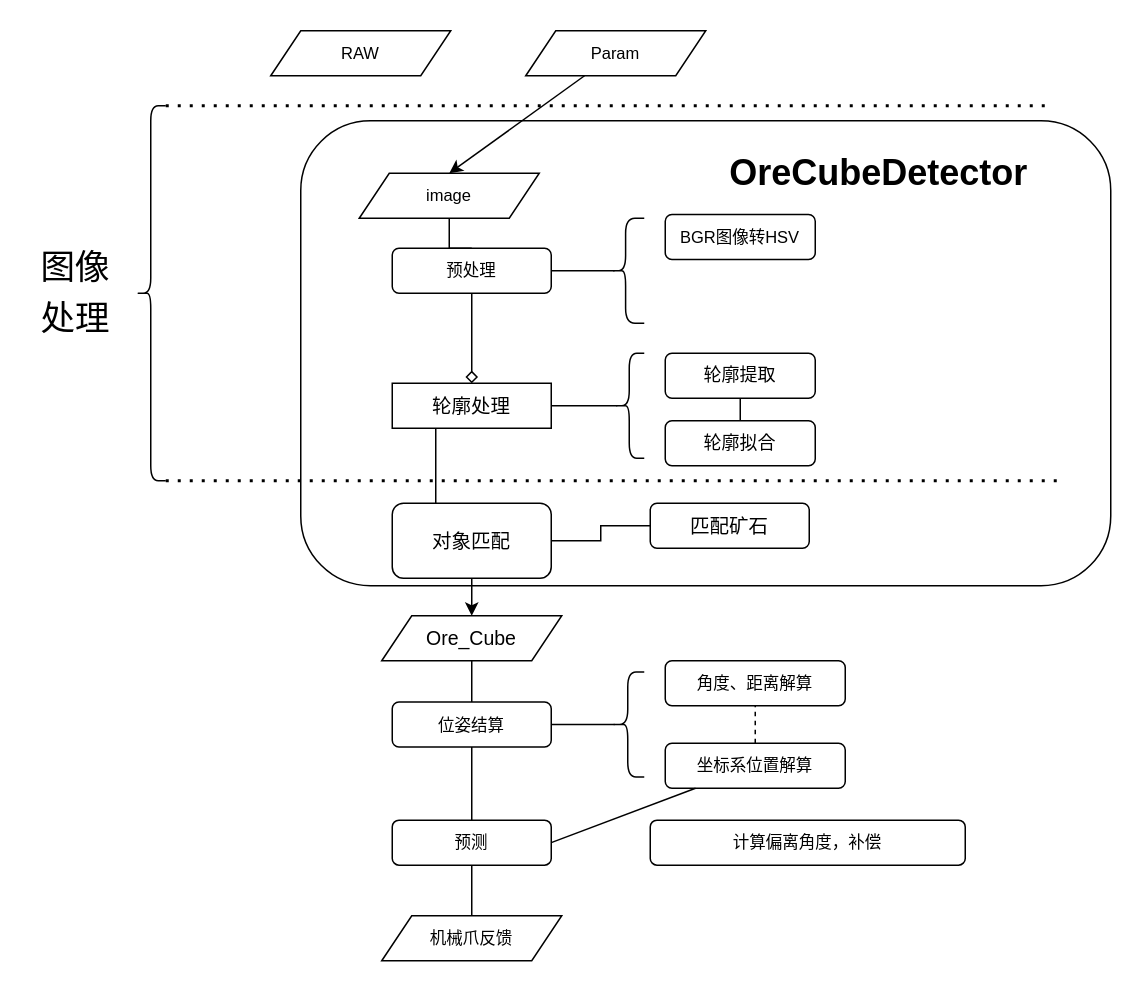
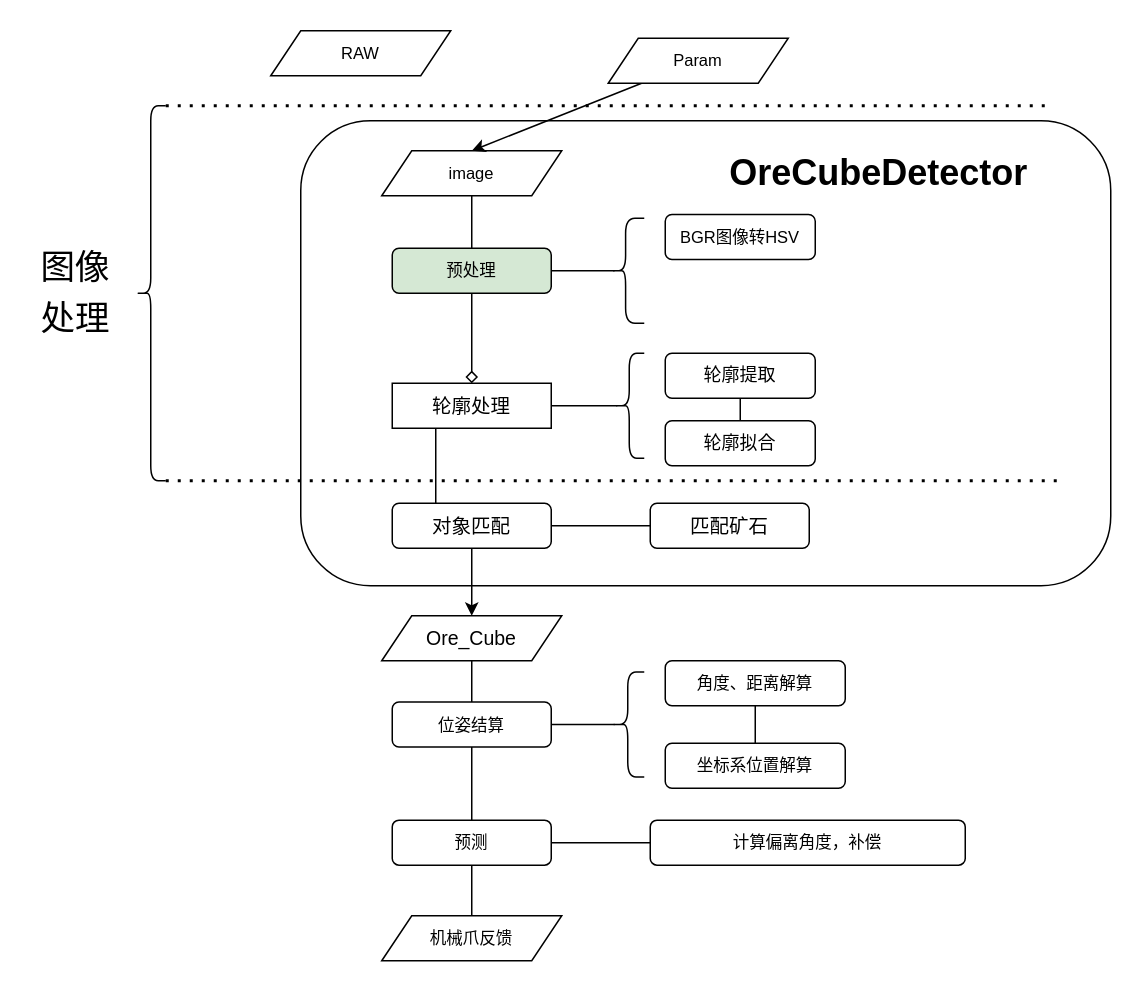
- <mxCell id="30" value="Param" style="shape=parallelogram;perimeter=parallelogramPerimeter;whiteSpace=wrap;html=1;fixedSize=1;fontSize=11;" vertex="1" parent="1"><mxGeometry x="350" y="20" width="120" height="30" as="geometry" /></mxCell>
+ <mxCell id="30" value="Param" style="shape=parallelogram;perimeter=parallelogramPerimeter;whiteSpace=wrap;html=1;fixedSize=1;fontSize=11;" vertex="1" parent="1"><mxGeometry x="405" y="25" width="120" height="30" as="geometry" /></mxCell>
- <mxCell id="14" value="image" style="shape=parallelogram;perimeter=parallelogramPerimeter;whiteSpace=wrap;html=1;fixedSize=1;fontSize=11;" vertex="1" parent="1"><mxGeometry x="239" y="115" width="120" height="30" as="geometry" /></mxCell>
+ <mxCell id="14" value="image" style="shape=parallelogram;perimeter=parallelogramPerimeter;whiteSpace=wrap;html=1;fixedSize=1;fontSize=11;" vertex="1" parent="1"><mxGeometry x="254" y="100" width="120" height="30" as="geometry" /></mxCell>
- <mxCell id="31" value="预处理" style="rounded=1;whiteSpace=wrap;html=1;fontSize=11;" vertex="1" parent="1"><mxGeometry x="261" y="165" width="106" height="30" as="geometry" /></mxCell>
+ <mxCell id="31" value="预处理" style="rounded=1;whiteSpace=wrap;html=1;fontSize=11;fillColor=#d5e8d4;" vertex="1" parent="1"><mxGeometry x="261" y="165" width="106" height="30" as="geometry" /></mxCell>
- <mxCell id="36" value="&lt;span style=&quot;font-size: 13px&quot;&gt;对象匹配&lt;/span&gt;" style="rounded=1;whiteSpace=wrap;html=1;" vertex="1" parent="1"><mxGeometry x="261" y="335" width="106" height="50" as="geometry" /></mxCell>
+ <mxCell id="36" value="&lt;span style=&quot;font-size: 13px&quot;&gt;对象匹配&lt;/span&gt;" style="rounded=1;whiteSpace=wrap;html=1;" vertex="1" parent="1"><mxGeometry x="261" y="335" width="106" height="30" as="geometry" /></mxCell>
- <mxCell id="24" value="" style="endArrow=none;html=1;rounded=0;fontSize=13;entryX=0.5;entryY=1;entryDx=0;entryDy=0;exitX=0.5;exitY=0;exitDx=0;exitDy=0;dashed=1;" edge="1" parent="1" source="20" target="19"><mxGeometry width="50" height="50" relative="1" as="geometry"><mxPoint x="542.5" y="492.5" as="sourcePoint" /><mxPoint x="542.5" y="462.5" as="targetPoint" /></mxGeometry></mxCell>
+ <mxCell id="24" value="" style="endArrow=none;html=1;rounded=0;fontSize=13;entryX=0.5;entryY=1;entryDx=0;entryDy=0;exitX=0.5;exitY=0;exitDx=0;exitDy=0;" edge="1" parent="1" source="20" target="19"><mxGeometry width="50" height="50" relative="1" as="geometry"><mxPoint x="542.5" y="492.5" as="sourcePoint" /><mxPoint x="542.5" y="462.5" as="targetPoint" /></mxGeometry></mxCell>
- <mxCell id="23" value="" style="endArrow=none;html=1;rounded=0;fontSize=13;exitX=1;exitY=0.5;exitDx=0;exitDy=0;" edge="1" parent="1" source="22" target="20"><mxGeometry width="50" height="50" relative="1" as="geometry"><mxPoint x="373" y="690.83" as="sourcePoint" /><mxPoint x="410.2" y="591.25" as="targetPoint" /></mxGeometry></mxCell>
+ <mxCell id="23" value="" style="endArrow=none;html=1;rounded=0;fontSize=13;exitX=1;exitY=0.5;exitDx=0;exitDy=0;entryX=0;entryY=0.5;entryDx=0;entryDy=0;" edge="1" parent="1" source="22" target="25"><mxGeometry width="50" height="50" relative="1" as="geometry"><mxPoint x="373" y="690.83" as="sourcePoint" /><mxPoint x="410.2" y="591.25" as="targetPoint" /></mxGeometry></mxCell>
